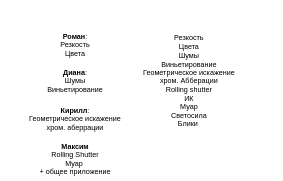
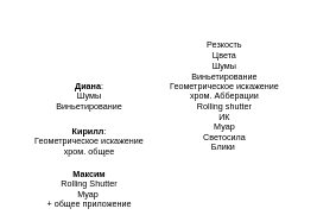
- <mxCell id="3" value="&lt;b&gt;Роман&lt;/b&gt;:&lt;div&gt;Резкость&lt;/div&gt;&lt;div&gt;Цвета&lt;/div&gt;" style="text;html=1;align=center;verticalAlign=middle;whiteSpace=wrap;rounded=0;" vertex="1" parent="1"><mxGeometry x="95" y="60" width="60" height="30" as="geometry" /></mxCell>
- <mxCell id="5" value="&lt;b&gt;Кирилл&lt;/b&gt;:&lt;div&gt;Геометрическое искажение&lt;/div&gt;&lt;div&gt;хром. аберрации&lt;/div&gt;&lt;div&gt;&lt;br&gt;&lt;/div&gt;" style="text;html=1;align=center;verticalAlign=middle;whiteSpace=wrap;rounded=0;" vertex="1" parent="1"><mxGeometry x="35" y="160" width="180" height="90" as="geometry" /></mxCell>
+ <mxCell id="5" value="&lt;b&gt;Кирилл&lt;/b&gt;:&lt;div&gt;Геометрическое искажение&lt;/div&gt;&lt;div&gt;хром. общее&lt;/div&gt;&lt;div&gt;&lt;br&gt;&lt;/div&gt;" style="text;html=1;align=center;verticalAlign=middle;whiteSpace=wrap;rounded=0;" vertex="1" parent="1"><mxGeometry x="35" y="160" width="180" height="90" as="geometry" /></mxCell>
